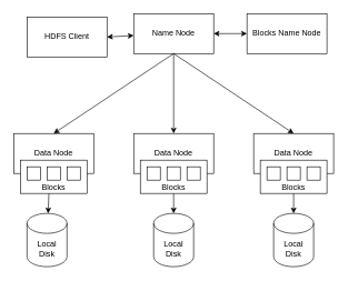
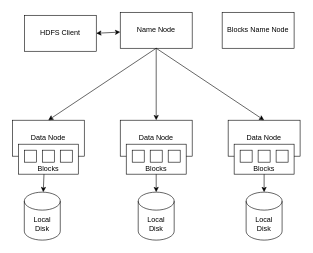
- <mxCell id="12" value="" style="endArrow=classic;startArrow=classic;html=1;rounded=0;exitX=1;exitY=0.5;exitDx=0;exitDy=0;entryX=0;entryY=0.5;entryDx=0;entryDy=0;" edge="1" parent="1" source="3" target="4"><mxGeometry width="50" height="50" relative="1" as="geometry"><mxPoint x="380" y="180" as="sourcePoint" /><mxPoint x="430" y="130" as="targetPoint" /></mxGeometry></mxCell>
